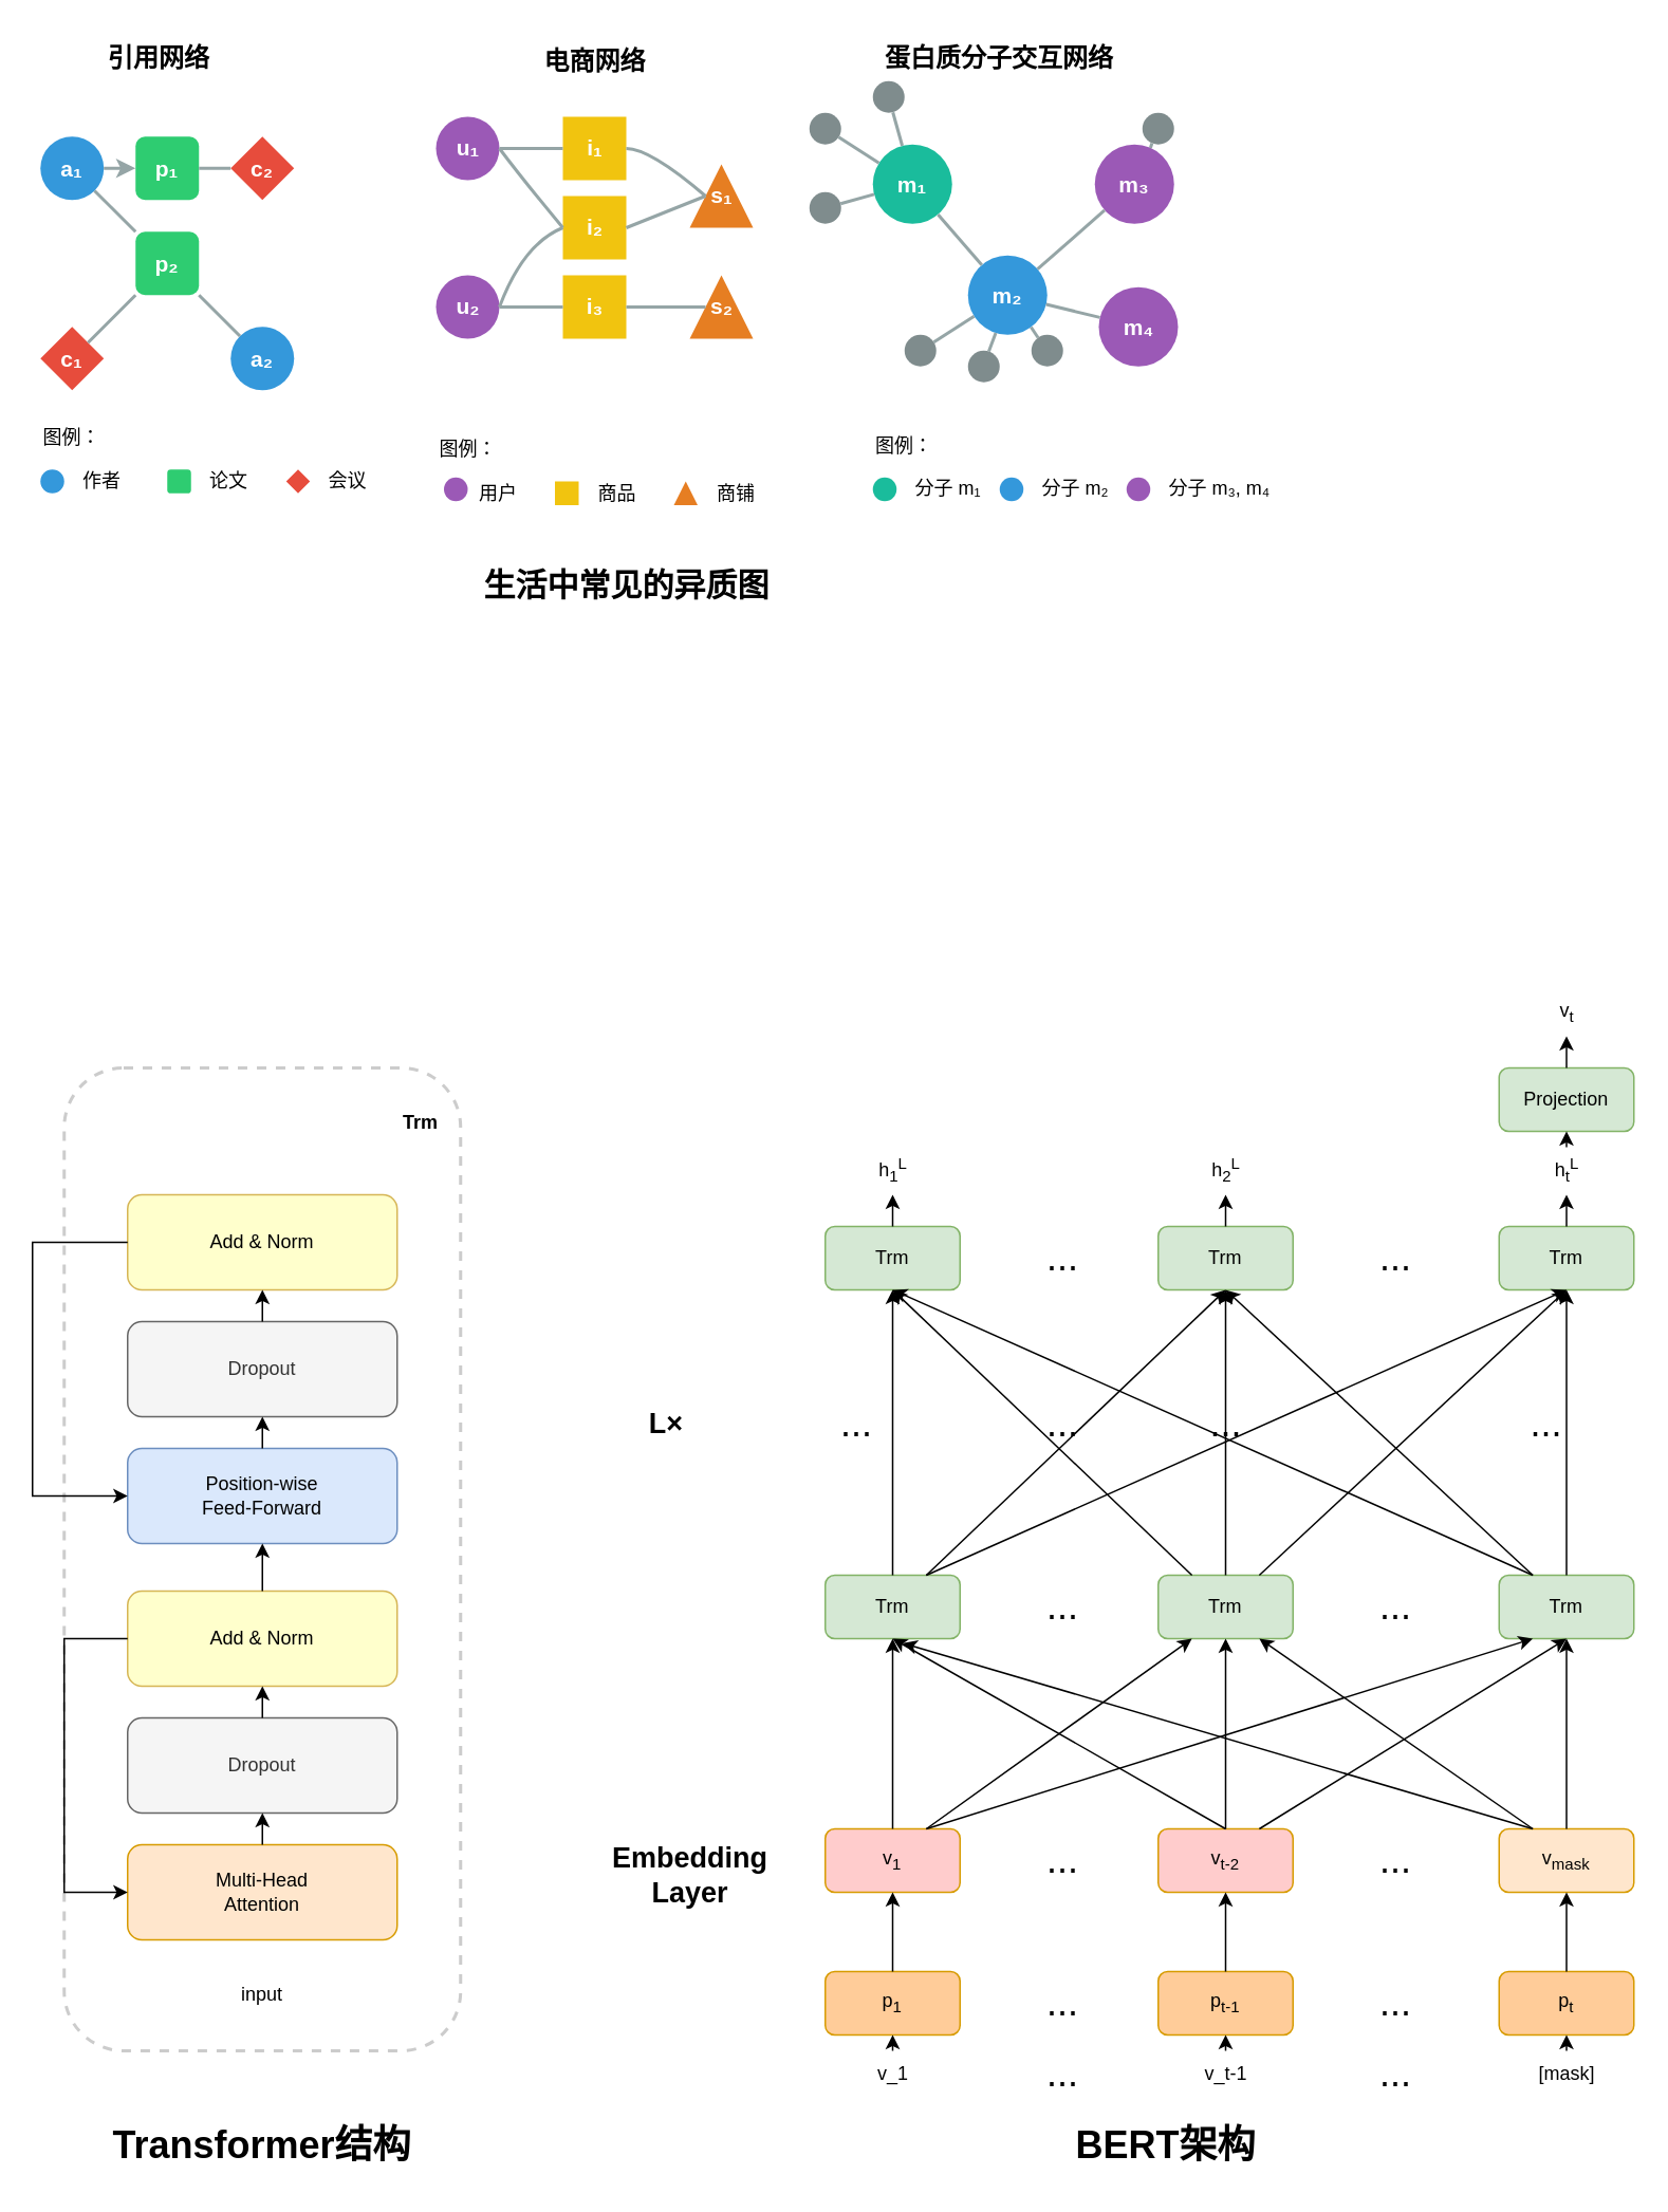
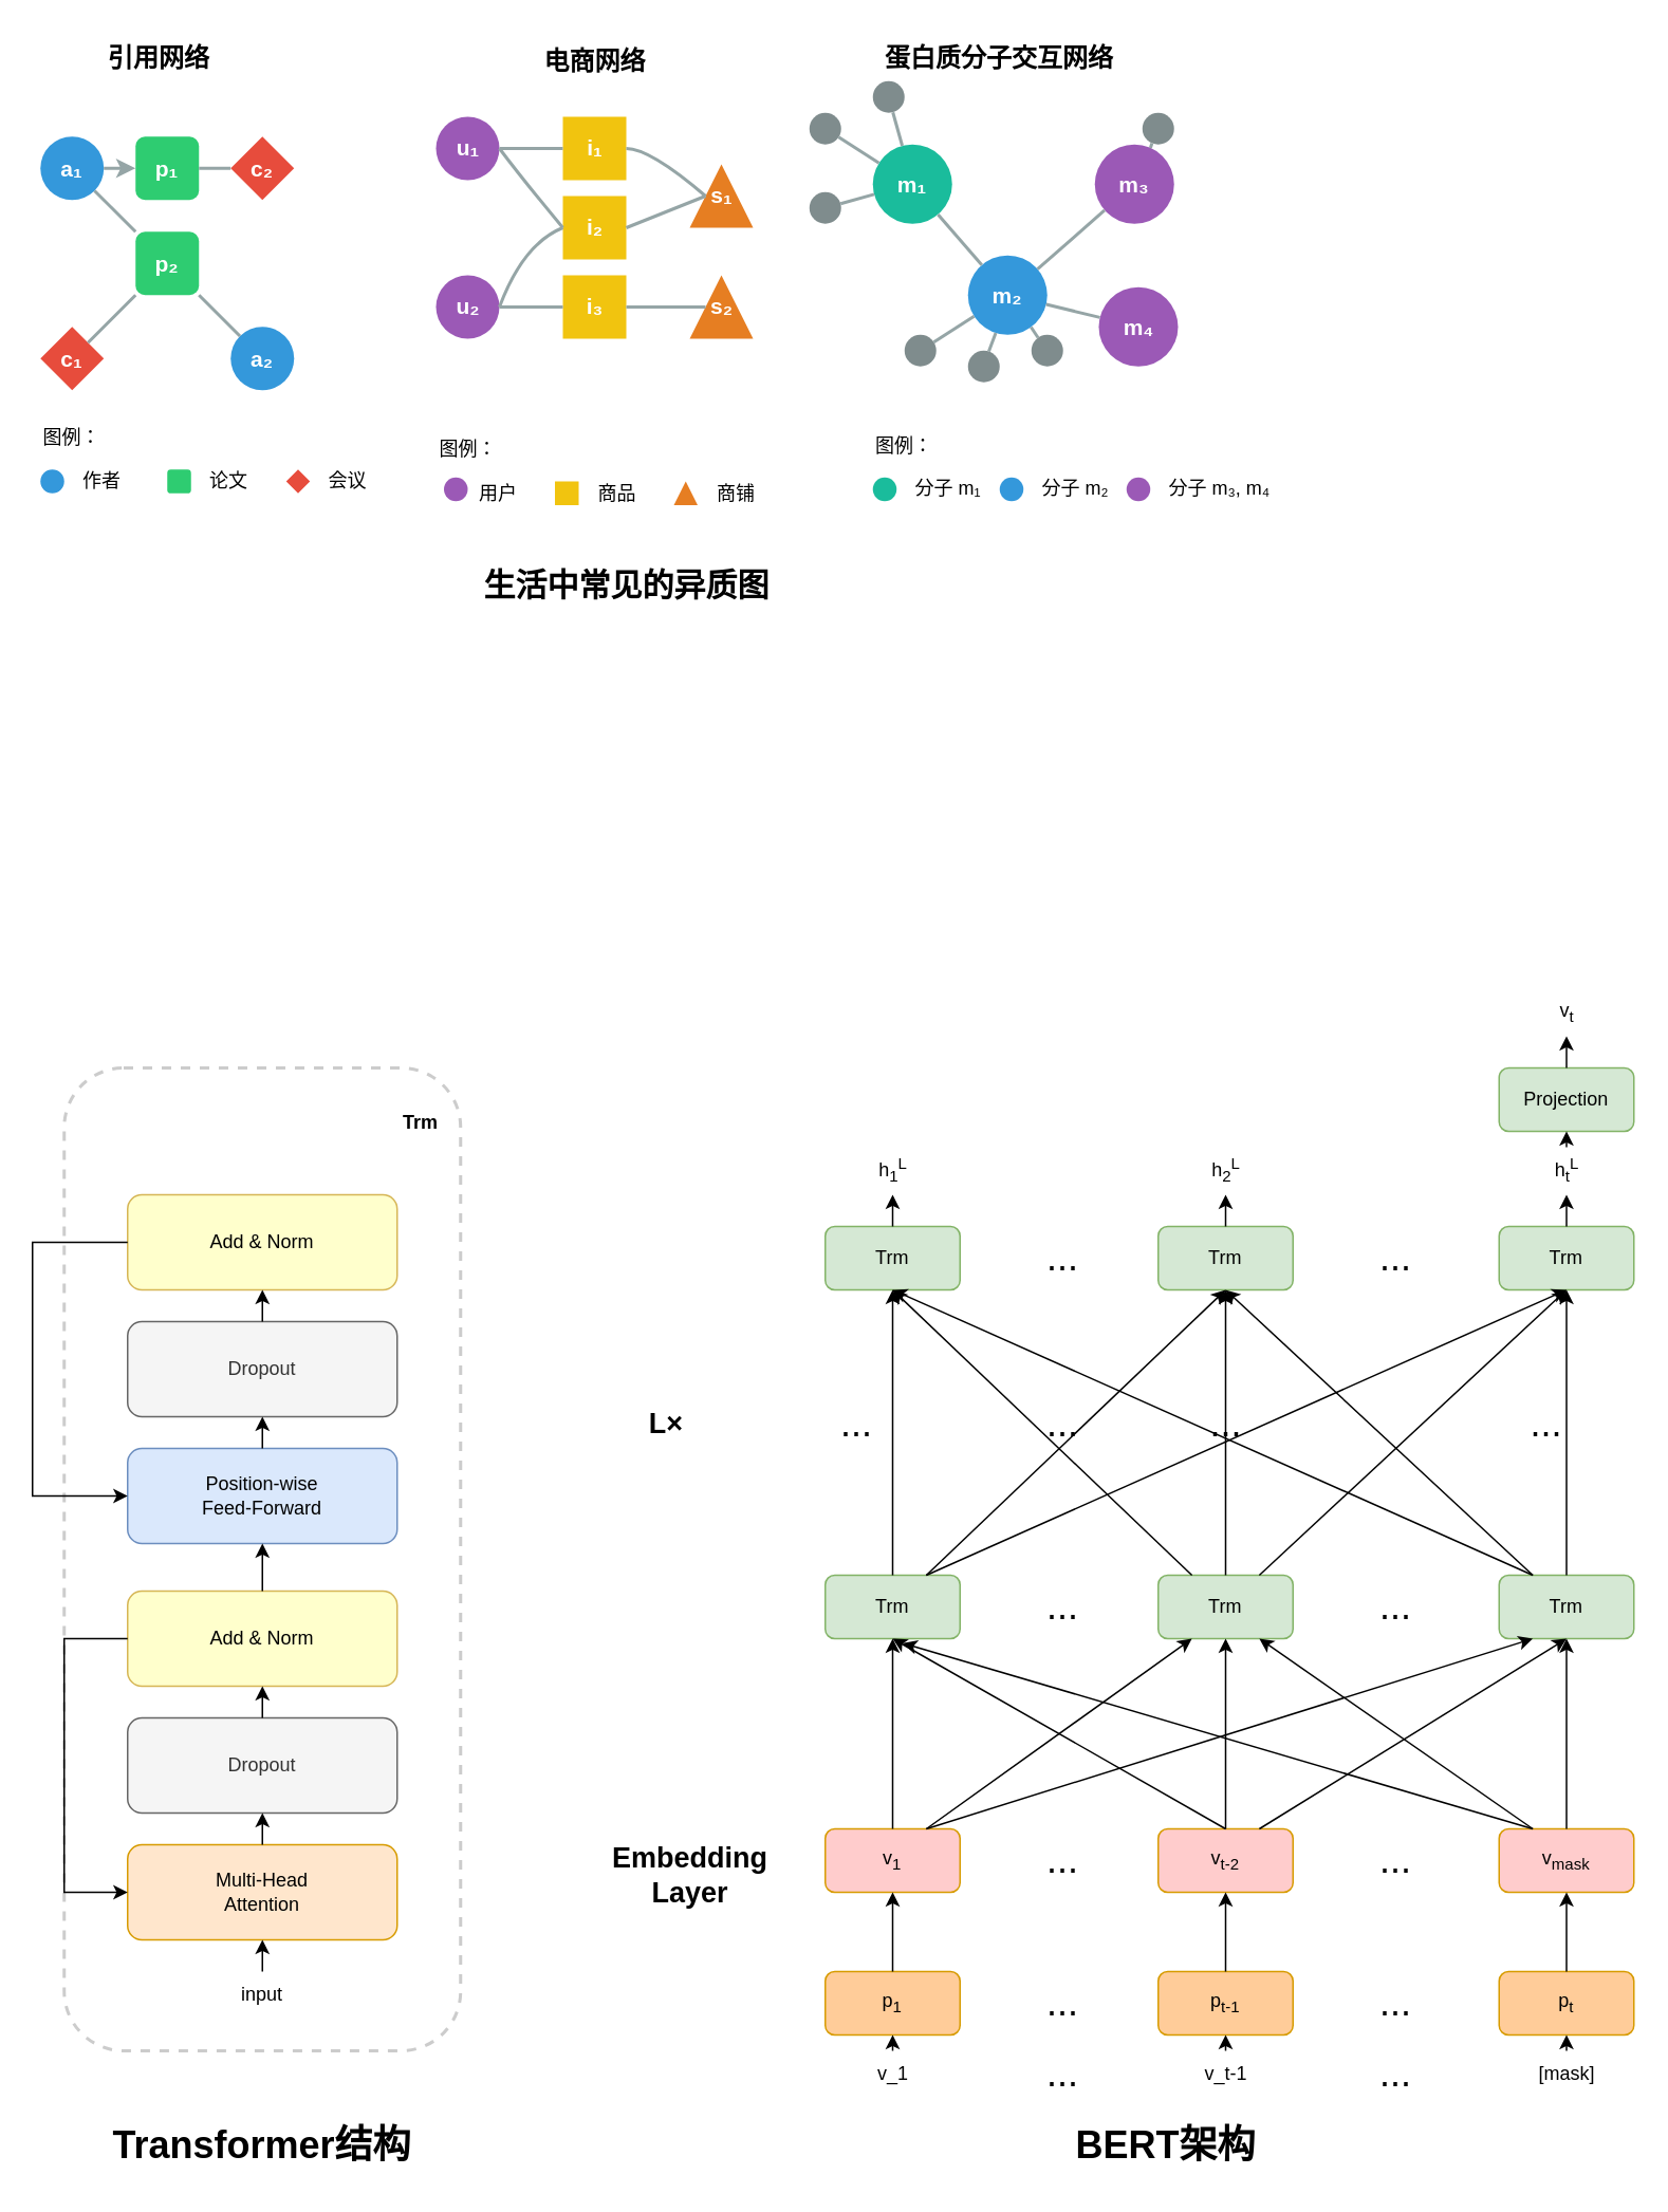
- <mxCell id="129" value="v&lt;sub&gt;mask&lt;/sub&gt;" style="rounded=1;whiteSpace=wrap;html=1;fillColor=#ffe6cc;strokeColor=#d79b00;" vertex="1" parent="1"><mxGeometry x="945" y="1153" width="85" height="40" as="geometry" /></mxCell>
+ <mxCell id="129" value="v&lt;sub&gt;mask&lt;/sub&gt;" style="rounded=1;whiteSpace=wrap;html=1;fillColor=#ffcccc;strokeColor=#d79b00;" vertex="1" parent="1"><mxGeometry x="945" y="1153" width="85" height="40" as="geometry" /></mxCell>
+ <mxCell id="83" value="" style="endArrow=classic;html=1;rounded=0;entryX=0.5;entryY=1;entryDx=0;entryDy=0;exitX=0.5;exitY=0;exitDx=0;exitDy=0;" edge="1" parent="1" source="81" target="80"><mxGeometry width="50" height="50" relative="1" as="geometry"><mxPoint x="165" y="1243" as="sourcePoint" /><mxPoint x="215" y="1193" as="targetPoint" /></mxGeometry></mxCell>
